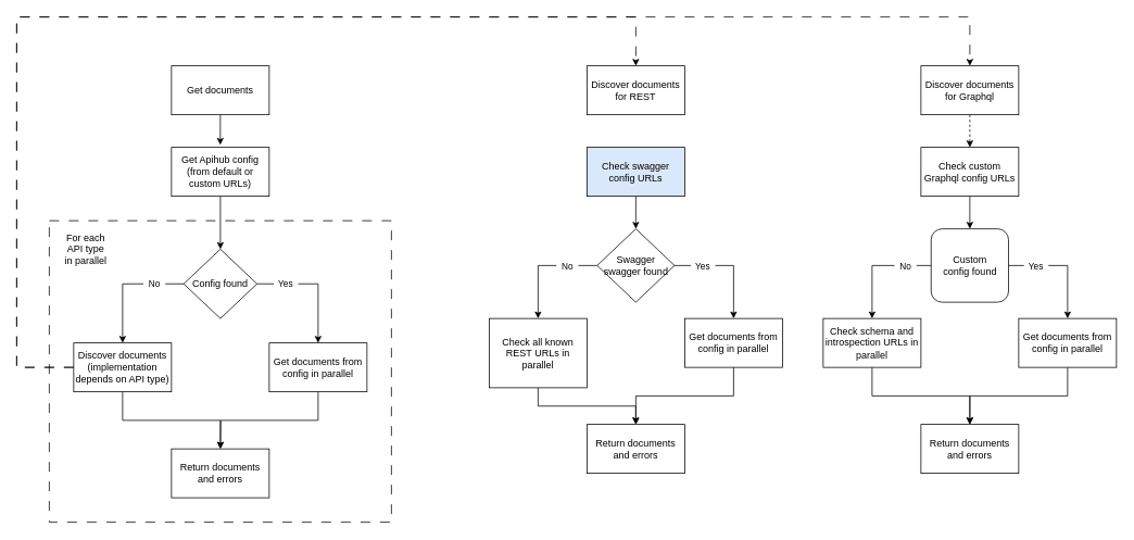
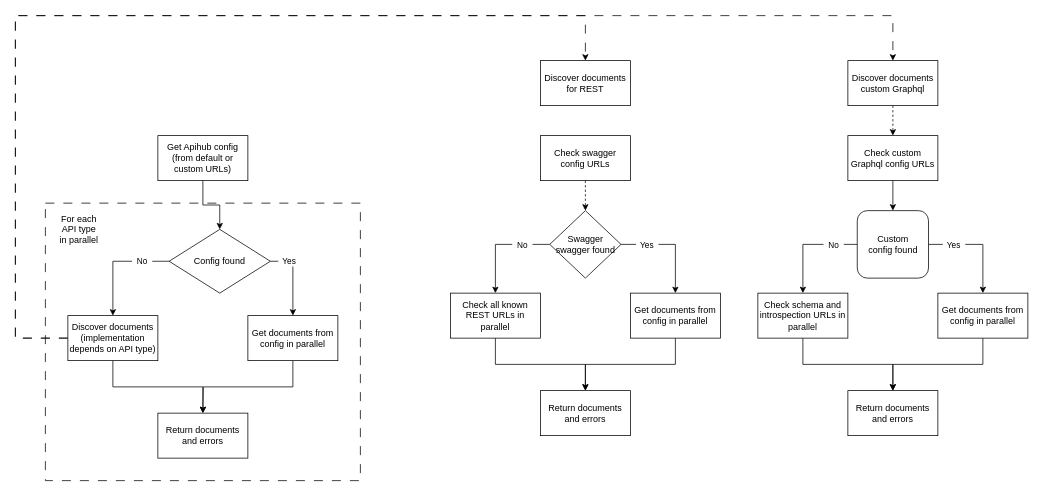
- <mxCell id="15" value="Get documents" style="rounded=0;whiteSpace=wrap;html=1;" vertex="1" parent="1"><mxGeometry x="210" y="80" width="120" height="60" as="geometry" /></mxCell>
- <mxCell id="34" value="Discover documents for Graphql" style="rounded=0;whiteSpace=wrap;html=1;" vertex="1" parent="1"><mxGeometry x="1130" y="80" width="120" height="60" as="geometry" /></mxCell>
+ <mxCell id="34" value="Discover documents custom Graphql" style="rounded=0;whiteSpace=wrap;html=1;" vertex="1" parent="1"><mxGeometry x="1130" y="80" width="120" height="60" as="geometry" /></mxCell>
- <mxCell id="16" style="edgeStyle=orthogonalEdgeStyle;rounded=0;orthogonalLoop=1;jettySize=auto;html=1;exitX=0.5;exitY=1;exitDx=0;exitDy=0;entryX=0.499;entryY=-0.05;entryDx=0;entryDy=0;entryPerimeter=0;" edge="1" parent="1" source="15" target="4"><mxGeometry relative="1" as="geometry" /></mxCell>
- <mxCell id="22" value="Check swagger config URLs" style="rounded=0;whiteSpace=wrap;html=1;fillColor=#dae8fc;" vertex="1" parent="1"><mxGeometry x="720" y="180" width="120" height="60" as="geometry" /></mxCell>
+ <mxCell id="22" value="Check swagger config URLs" style="rounded=0;whiteSpace=wrap;html=1;" vertex="1" parent="1"><mxGeometry x="720" y="180" width="120" height="60" as="geometry" /></mxCell>
- <mxCell id="21" style="edgeStyle=orthogonalEdgeStyle;rounded=0;orthogonalLoop=1;jettySize=auto;html=1;exitX=0.5;exitY=1;exitDx=0;exitDy=0;entryX=0.5;entryY=0;entryDx=0;entryDy=0;" edge="1" parent="1" source="22" target="27"><mxGeometry relative="1" as="geometry" /></mxCell>
+ <mxCell id="21" style="edgeStyle=orthogonalEdgeStyle;rounded=0;orthogonalLoop=1;jettySize=auto;html=1;exitX=0.5;exitY=1;exitDx=0;exitDy=0;entryX=0.5;entryY=0;entryDx=0;entryDy=0;dashed=1;" edge="1" parent="1" source="22" target="27"><mxGeometry relative="1" as="geometry" /></mxCell>
- <mxCell id="9" value="Config found" style="rhombus;whiteSpace=wrap;html=1;" vertex="1" parent="1"><mxGeometry x="225" y="305" width="90" height="85" as="geometry" /></mxCell>
+ <mxCell id="9" value="Config found" style="rhombus;whiteSpace=wrap;html=1;" vertex="1" parent="1"><mxGeometry x="225" y="305" width="135" height="85" as="geometry" /></mxCell>
- <mxCell id="31" value="Check all known REST URLs in parallel" style="rounded=0;whiteSpace=wrap;html=1;" vertex="1" parent="1"><mxGeometry x="600" y="390" width="120" height="85" as="geometry" /></mxCell>
+ <mxCell id="31" value="Check all known REST URLs in parallel" style="rounded=0;whiteSpace=wrap;html=1;" vertex="1" parent="1"><mxGeometry x="600" y="390" width="120" height="60" as="geometry" /></mxCell>
